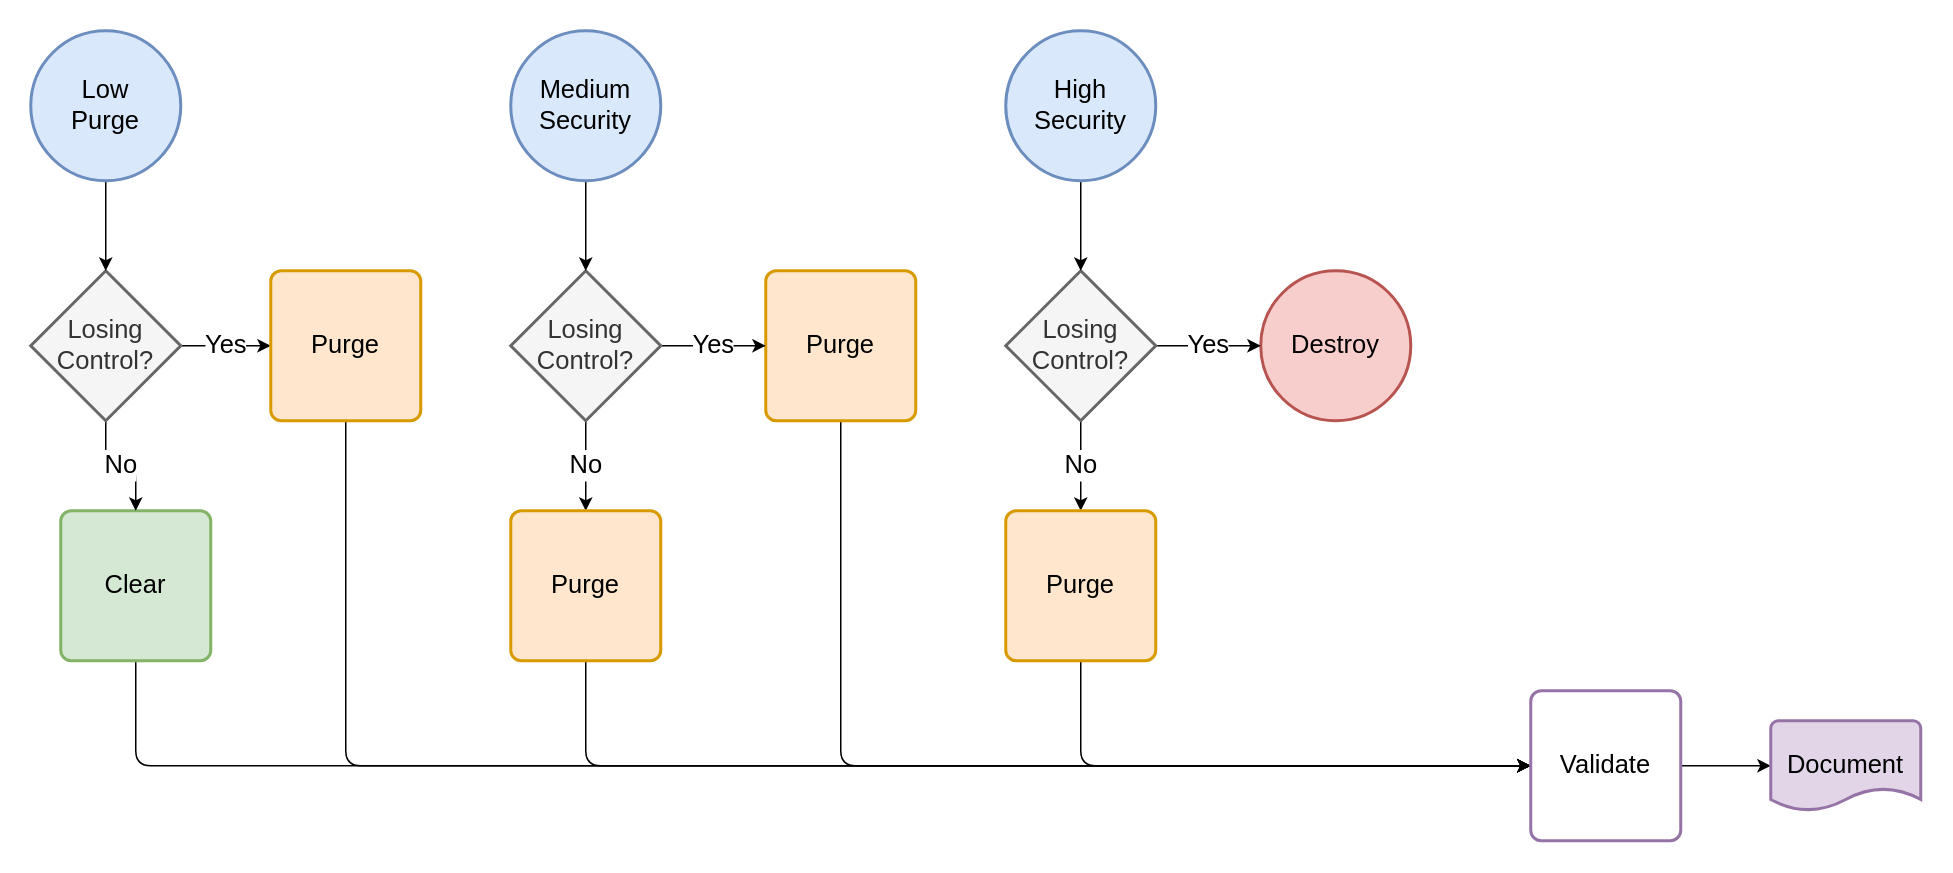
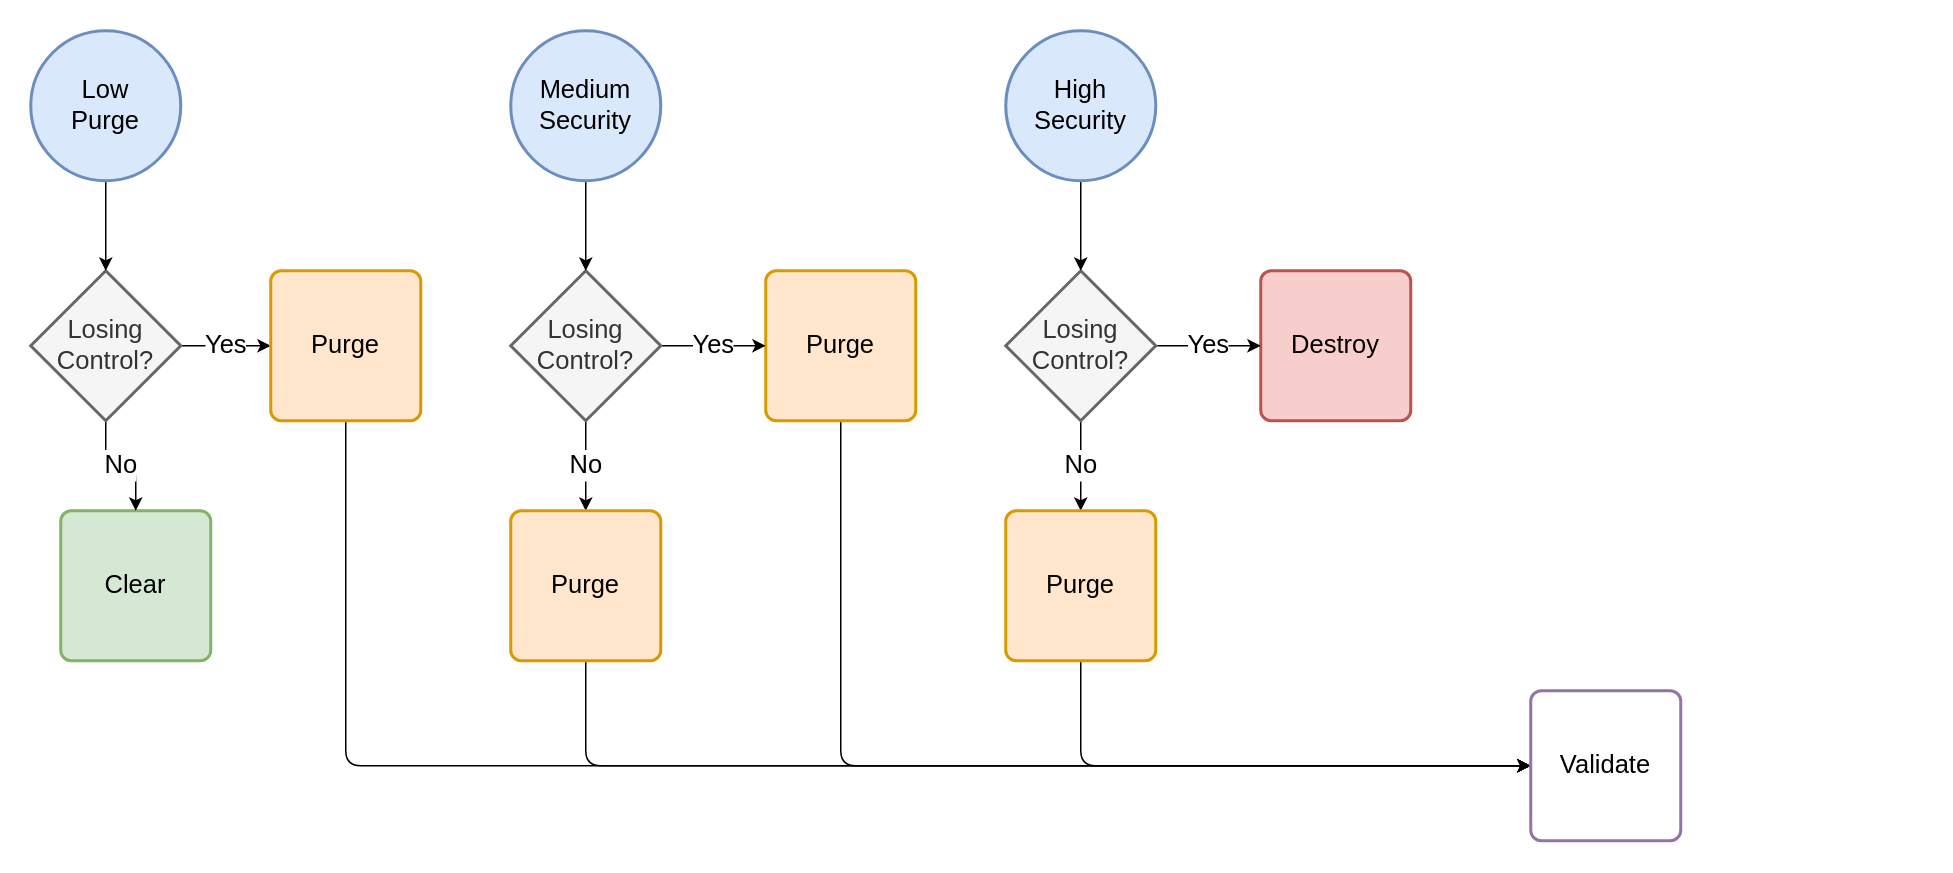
- <mxCell id="4" value="Destroy" style="ellipse;whiteSpace=wrap;html=1;absoluteArcSize=1;arcSize=14;strokeWidth=2;fillColor=#f8cecc;strokeColor=#b85450;fontSize=17;align=center;horizontal=1;" vertex="1" parent="1"><mxGeometry x="840" y="180" width="100" height="100" as="geometry" /></mxCell>
+ <mxCell id="4" value="Destroy" style="rounded=1;whiteSpace=wrap;html=1;absoluteArcSize=1;arcSize=14;strokeWidth=2;fillColor=#f8cecc;strokeColor=#b85450;fontSize=17;align=center;horizontal=1;" vertex="1" parent="1"><mxGeometry x="840" y="180" width="100" height="100" as="geometry" /></mxCell>
- <mxCell id="2" style="edgeStyle=orthogonalEdgeStyle;rounded=1;orthogonalLoop=1;jettySize=auto;html=1;exitX=0.5;exitY=1;exitDx=0;exitDy=0;entryX=0;entryY=0.5;entryDx=0;entryDy=0;fontSize=17;align=center;horizontal=1;" edge="1" parent="1" source="3" target="23"><mxGeometry relative="1" as="geometry" /></mxCell>
- <mxCell id="22" style="edgeStyle=orthogonalEdgeStyle;rounded=1;orthogonalLoop=1;jettySize=auto;html=1;exitX=1;exitY=0.5;exitDx=0;exitDy=0;entryX=0;entryY=0.5;entryDx=0;entryDy=0;entryPerimeter=0;fontSize=17;align=center;horizontal=1;" edge="1" parent="1" source="23" target="24"><mxGeometry relative="1" as="geometry"><mxPoint x="1180" y="510" as="targetPoint" /></mxGeometry></mxCell>
- <mxCell id="24" value="Document" style="strokeWidth=2;html=1;shape=mxgraph.flowchart.document2;whiteSpace=wrap;size=0.25;fillColor=#e1d5e7;strokeColor=#9673a6;fontSize=17;align=center;horizontal=1;" vertex="1" parent="1"><mxGeometry x="1180" y="480" width="100" height="60" as="geometry" /></mxCell>
